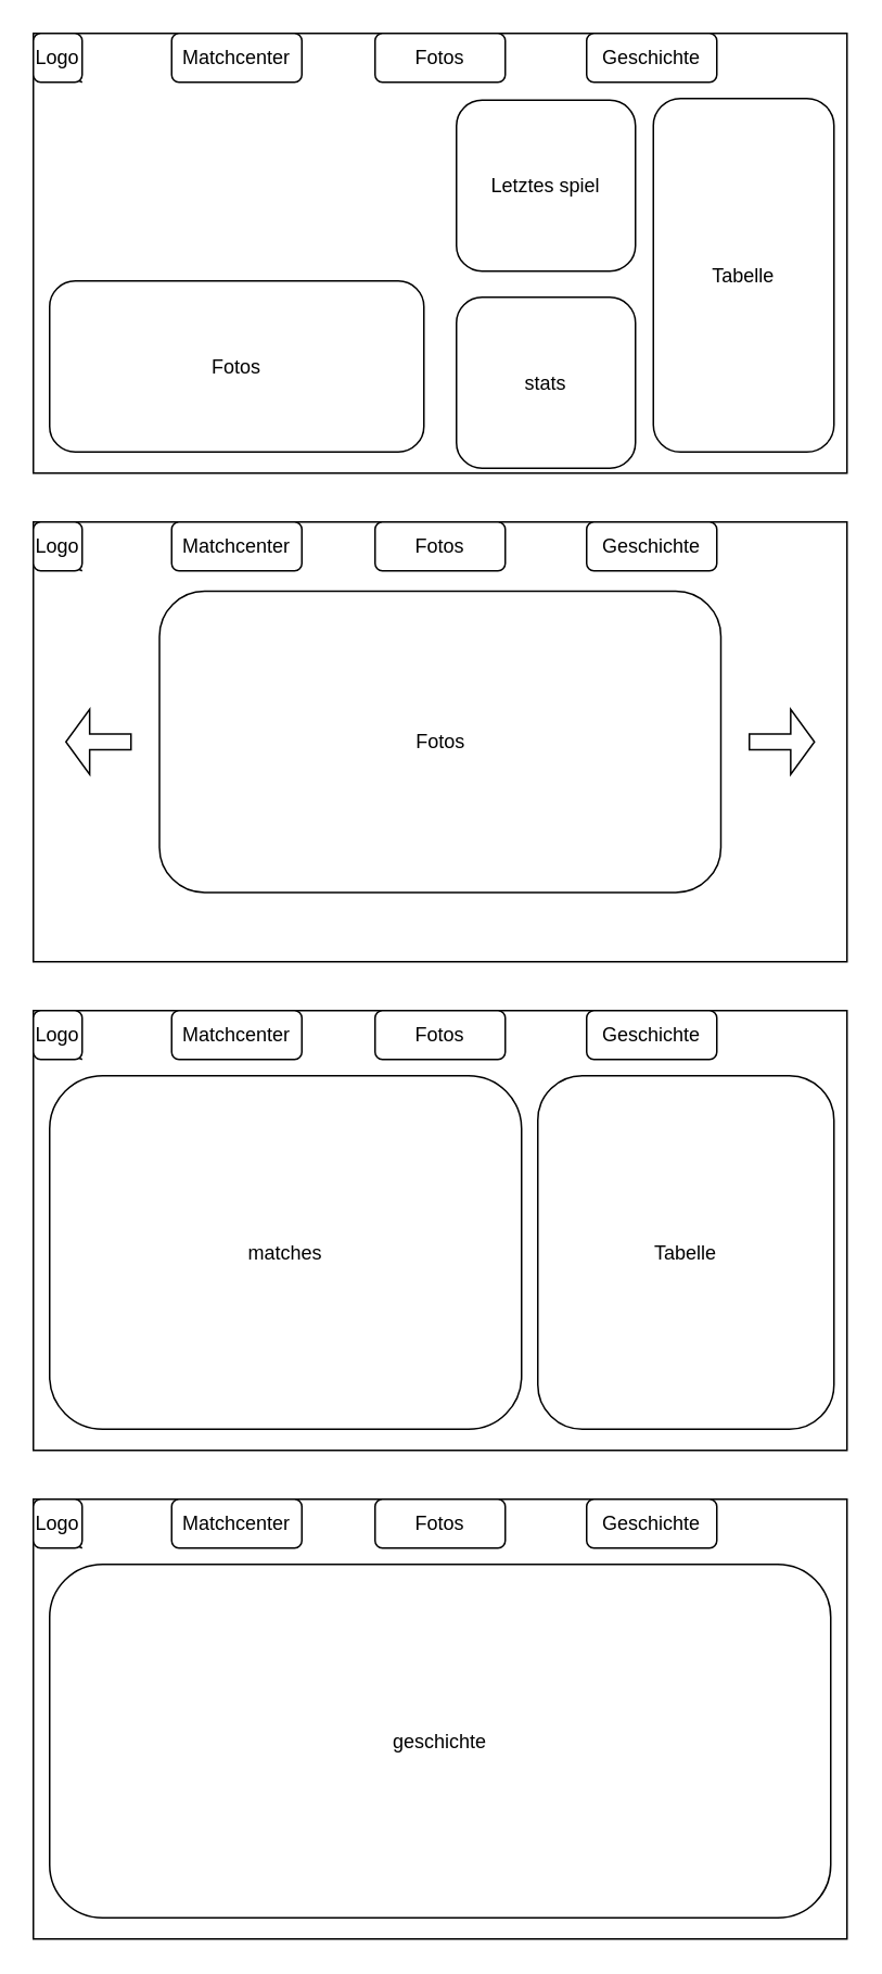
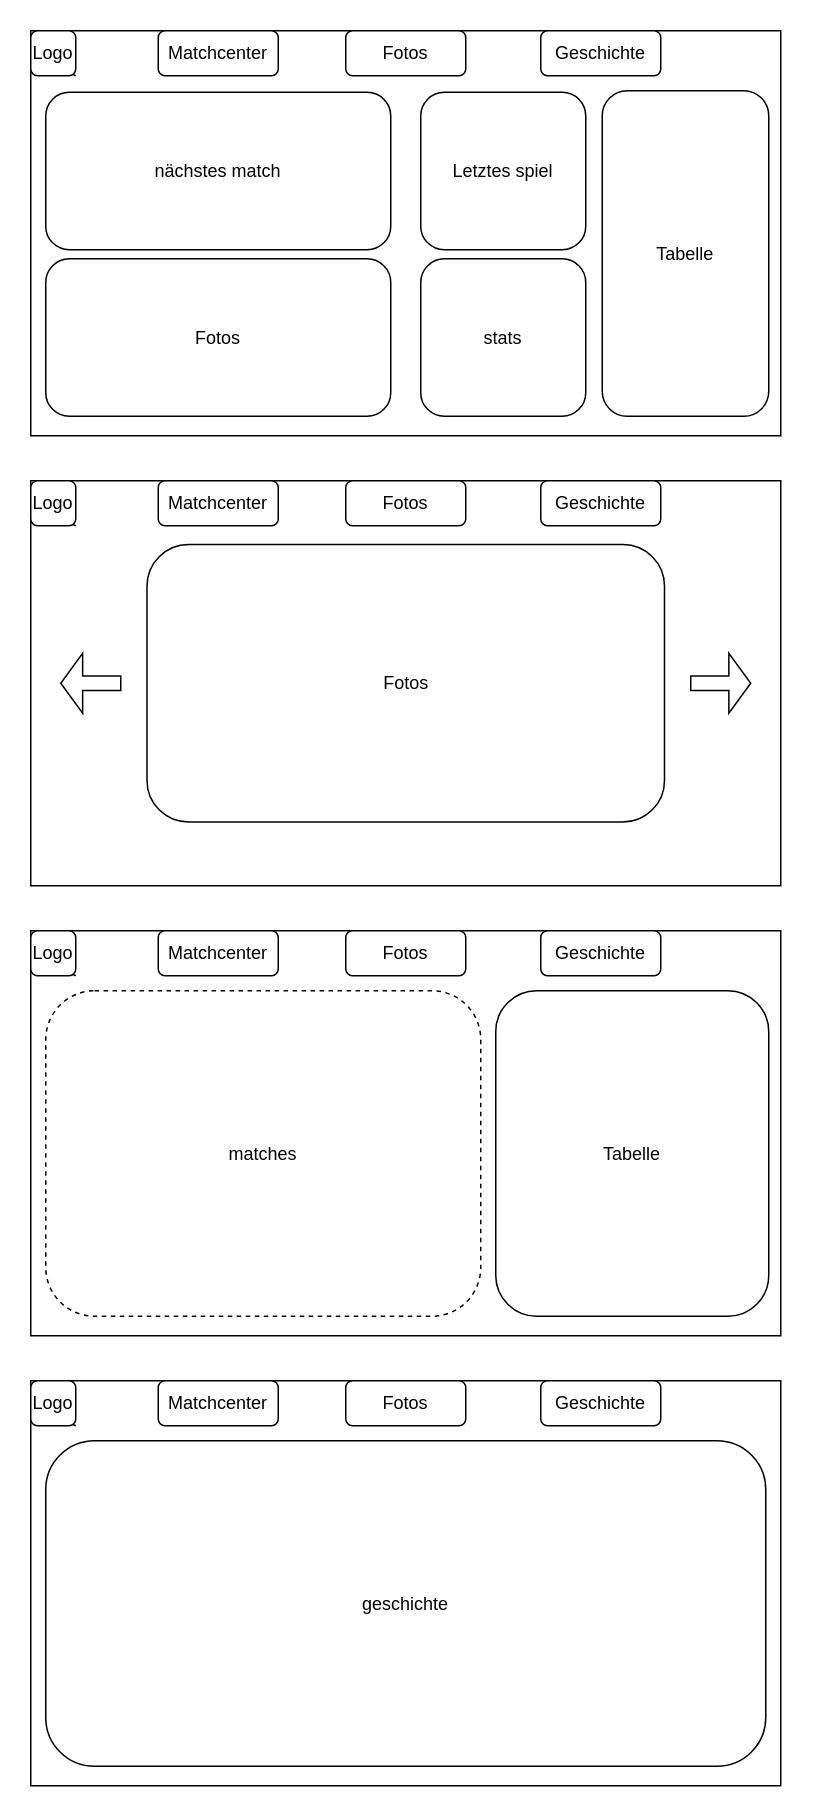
+ <mxCell id="7" value="nächstes match" style="rounded=1;whiteSpace=wrap;html=1;" vertex="1" parent="1"><mxGeometry x="30" y="61" width="230" height="105" as="geometry" /></mxCell>
- <mxCell id="5" value="stats" style="rounded=1;whiteSpace=wrap;html=1;" vertex="1" parent="1"><mxGeometry x="280" y="182" width="110" height="105" as="geometry" /></mxCell>
+ <mxCell id="5" value="stats" style="rounded=1;whiteSpace=wrap;html=1;" vertex="1" parent="1"><mxGeometry x="280" y="172" width="110" height="105" as="geometry" /></mxCell>
- <mxCell id="29" value="matches" style="rounded=1;whiteSpace=wrap;html=1;" vertex="1" parent="1"><mxGeometry x="30" y="660" width="290" height="217" as="geometry" /></mxCell>
+ <mxCell id="29" value="matches" style="rounded=1;whiteSpace=wrap;html=1;dashed=1;" vertex="1" parent="1"><mxGeometry x="30" y="660" width="290" height="217" as="geometry" /></mxCell>
